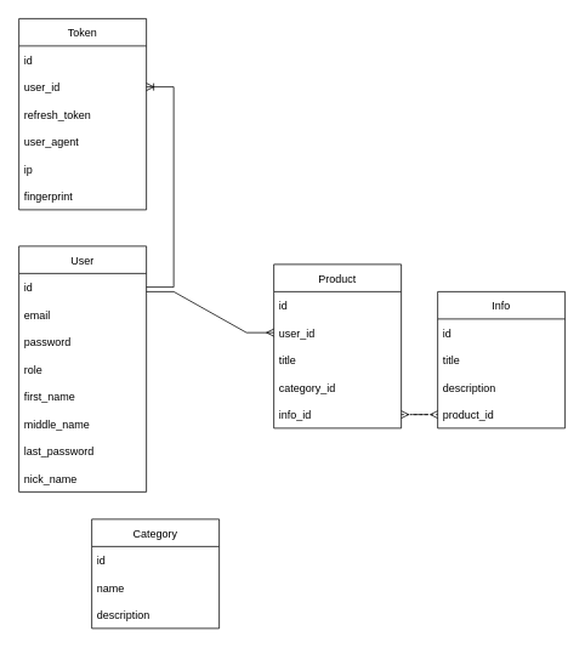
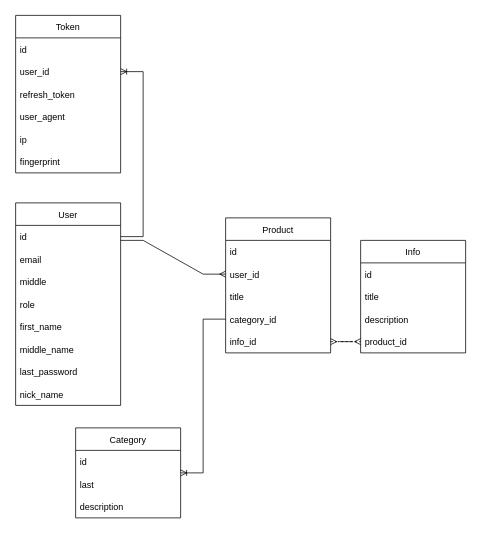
- <mxCell id="5" value="password" style="text;strokeColor=none;fillColor=none;align=left;verticalAlign=middle;spacingLeft=4;spacingRight=4;overflow=hidden;points=[[0,0.5],[1,0.5]];portConstraint=eastwest;rotatable=0;" parent="2" vertex="1"><mxGeometry y="90" width="140" height="30" as="geometry" /></mxCell>
+ <mxCell id="5" value="middle" style="text;strokeColor=none;fillColor=none;align=left;verticalAlign=middle;spacingLeft=4;spacingRight=4;overflow=hidden;points=[[0,0.5],[1,0.5]];portConstraint=eastwest;rotatable=0;" parent="2" vertex="1"><mxGeometry y="90" width="140" height="30" as="geometry" /></mxCell>
+ <mxCell id="36" value="" style="edgeStyle=entityRelationEdgeStyle;fontSize=12;html=1;endArrow=ERoneToMany;rounded=0;exitX=0;exitY=0.5;exitDx=0;exitDy=0;entryX=1;entryY=0.5;entryDx=0;entryDy=0;" edge="1" parent="1" source="22" target="32"><mxGeometry width="100" height="100" relative="1" as="geometry"><mxPoint x="240" y="420" as="sourcePoint" /><mxPoint x="420" y="590" as="targetPoint" /></mxGeometry></mxCell>
- <mxCell id="34" value="name" style="text;strokeColor=none;fillColor=none;align=left;verticalAlign=middle;spacingLeft=4;spacingRight=4;overflow=hidden;points=[[0,0.5],[1,0.5]];portConstraint=eastwest;rotatable=0;" vertex="1" parent="32"><mxGeometry y="60" width="140" height="30" as="geometry" /></mxCell>
+ <mxCell id="34" value="last" style="text;strokeColor=none;fillColor=none;align=left;verticalAlign=middle;spacingLeft=4;spacingRight=4;overflow=hidden;points=[[0,0.5],[1,0.5]];portConstraint=eastwest;rotatable=0;" vertex="1" parent="32"><mxGeometry y="60" width="140" height="30" as="geometry" /></mxCell>
